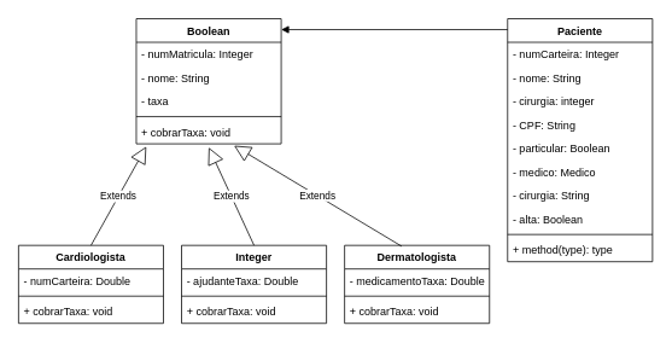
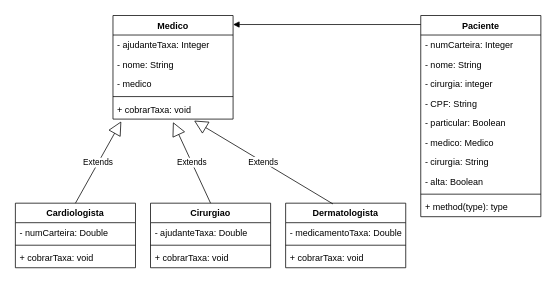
- <mxCell id="13" value="Boolean" style="swimlane;fontStyle=1;align=center;verticalAlign=top;childLayout=stackLayout;horizontal=1;startSize=26;horizontalStack=0;resizeParent=1;resizeParentMax=0;resizeLast=0;collapsible=1;marginBottom=0;" vertex="1" parent="1"><mxGeometry x="150" y="20" width="160" height="138" as="geometry" /></mxCell>
+ <mxCell id="13" value="Medico" style="swimlane;fontStyle=1;align=center;verticalAlign=top;childLayout=stackLayout;horizontal=1;startSize=26;horizontalStack=0;resizeParent=1;resizeParentMax=0;resizeLast=0;collapsible=1;marginBottom=0;" vertex="1" parent="1"><mxGeometry x="150" y="20" width="160" height="138" as="geometry" /></mxCell>
- <mxCell id="14" value="- numMatricula: Integer" style="text;strokeColor=none;fillColor=none;align=left;verticalAlign=top;spacingLeft=4;spacingRight=4;overflow=hidden;rotatable=0;points=[[0,0.5],[1,0.5]];portConstraint=eastwest;" vertex="1" parent="13"><mxGeometry y="26" width="160" height="26" as="geometry" /></mxCell>
+ <mxCell id="14" value="- ajudanteTaxa: Integer" style="text;strokeColor=none;fillColor=none;align=left;verticalAlign=top;spacingLeft=4;spacingRight=4;overflow=hidden;rotatable=0;points=[[0,0.5],[1,0.5]];portConstraint=eastwest;" vertex="1" parent="13"><mxGeometry y="26" width="160" height="26" as="geometry" /></mxCell>
- <mxCell id="16" value="- taxa" style="text;strokeColor=none;fillColor=none;align=left;verticalAlign=top;spacingLeft=4;spacingRight=4;overflow=hidden;rotatable=0;points=[[0,0.5],[1,0.5]];portConstraint=eastwest;" vertex="1" parent="13"><mxGeometry y="78" width="160" height="26" as="geometry" /></mxCell>
+ <mxCell id="16" value="- medico" style="text;strokeColor=none;fillColor=none;align=left;verticalAlign=top;spacingLeft=4;spacingRight=4;overflow=hidden;rotatable=0;points=[[0,0.5],[1,0.5]];portConstraint=eastwest;" vertex="1" parent="13"><mxGeometry y="78" width="160" height="26" as="geometry" /></mxCell>
- <mxCell id="24" value="Integer" style="swimlane;fontStyle=1;align=center;verticalAlign=top;childLayout=stackLayout;horizontal=1;startSize=26;horizontalStack=0;resizeParent=1;resizeParentMax=0;resizeLast=0;collapsible=1;marginBottom=0;" vertex="1" parent="1"><mxGeometry x="200" y="270" width="160" height="86" as="geometry" /></mxCell>
+ <mxCell id="24" value="Cirurgiao" style="swimlane;fontStyle=1;align=center;verticalAlign=top;childLayout=stackLayout;horizontal=1;startSize=26;horizontalStack=0;resizeParent=1;resizeParentMax=0;resizeLast=0;collapsible=1;marginBottom=0;" vertex="1" parent="1"><mxGeometry x="200" y="270" width="160" height="86" as="geometry" /></mxCell>
